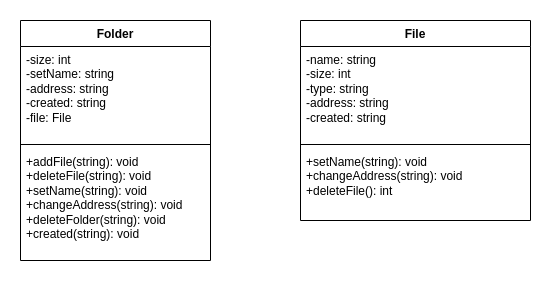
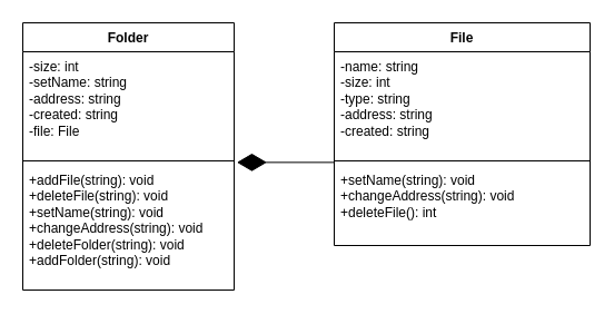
+ <mxCell id="10" value="" style="endArrow=diamondThin;endFill=1;endSize=24;html=1;rounded=0;exitX=0.001;exitY=1.057;exitDx=0;exitDy=0;exitPerimeter=0;entryX=1.013;entryY=1.057;entryDx=0;entryDy=0;entryPerimeter=0;" edge="1" parent="1" source="7" target="3"><mxGeometry width="160" relative="1" as="geometry"><mxPoint x="140" y="150" as="sourcePoint" /><mxPoint x="250" y="110" as="targetPoint" /></mxGeometry></mxCell>
- <mxCell id="5" value="+addFile(string): void&lt;br&gt;+deleteFile(string): void&lt;br&gt;+setName(string): void&lt;br&gt;+changeAddress(string): void&lt;br&gt;+deleteFolder(string): void&lt;br&gt;+created(string): void" style="text;strokeColor=none;fillColor=none;align=left;verticalAlign=top;spacingLeft=4;spacingRight=4;overflow=hidden;rotatable=0;points=[[0,0.5],[1,0.5]];portConstraint=eastwest;whiteSpace=wrap;html=1;" vertex="1" parent="2"><mxGeometry y="128" width="190" height="112" as="geometry" /></mxCell>
+ <mxCell id="5" value="+addFile(string): void&lt;br&gt;+deleteFile(string): void&lt;br&gt;+setName(string): void&lt;br&gt;+changeAddress(string): void&lt;br&gt;+deleteFolder(string): void&lt;br&gt;+addFolder(string): void" style="text;strokeColor=none;fillColor=none;align=left;verticalAlign=top;spacingLeft=4;spacingRight=4;overflow=hidden;rotatable=0;points=[[0,0.5],[1,0.5]];portConstraint=eastwest;whiteSpace=wrap;html=1;" vertex="1" parent="2"><mxGeometry y="128" width="190" height="112" as="geometry" /></mxCell>
